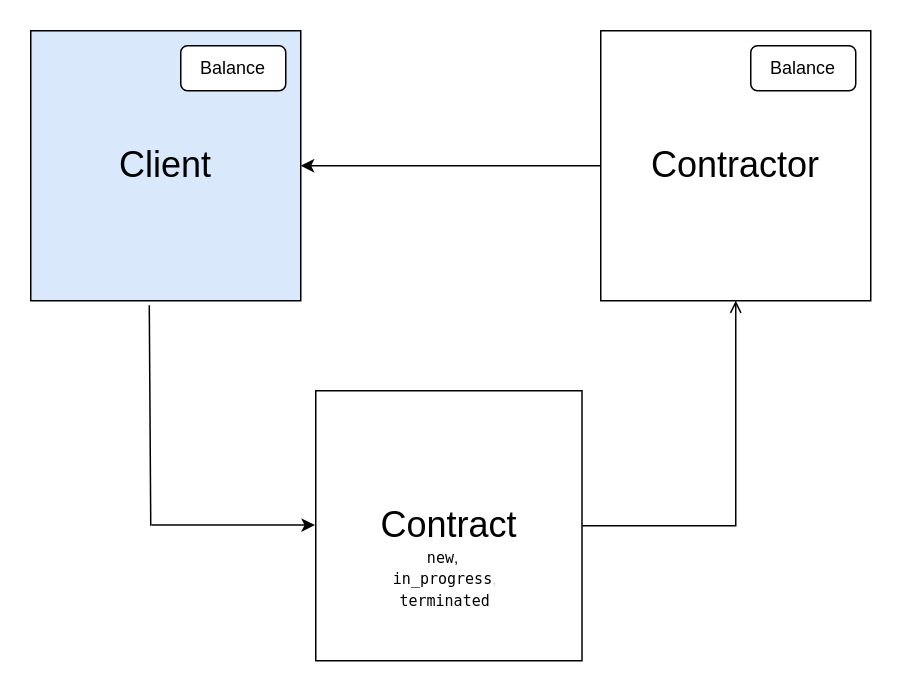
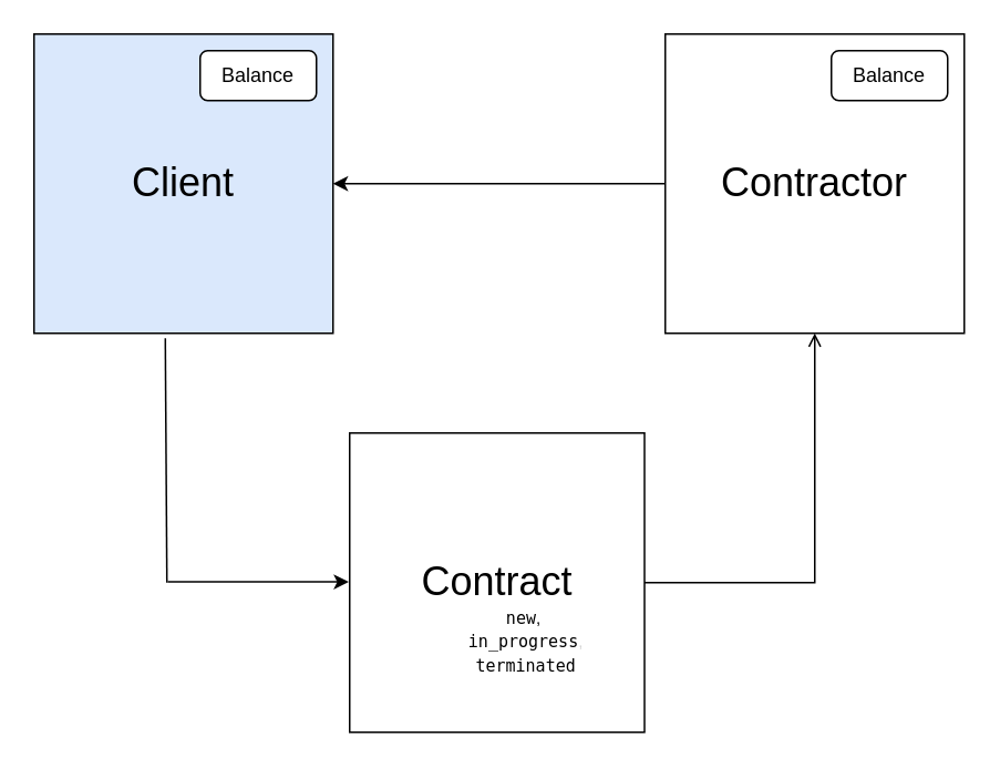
- <mxCell id="9" value="&lt;font style=&quot;font-size: 10px;&quot;&gt;&lt;code style=&quot;color: var(--vscode-textPreformat-foreground); line-height: 1.357em; text-align: start;&quot;&gt;new&lt;/code&gt;,&lt;br&gt;&amp;nbsp;&lt;code style=&quot;color: var(--vscode-textPreformat-foreground); line-height: 1.357em; text-align: start;&quot;&gt;in_progress&lt;/code&gt;&lt;span style=&quot;color: rgb(212, 212, 212); text-align: start;&quot;&gt;,&lt;br&gt;&amp;nbsp;&lt;/span&gt;&lt;code style=&quot;color: var(--vscode-textPreformat-foreground); line-height: 1.357em; text-align: start;&quot;&gt;terminated&lt;/code&gt;&lt;/font&gt;" style="text;html=1;strokeColor=none;fillColor=none;align=center;verticalAlign=middle;whiteSpace=wrap;rounded=0;" vertex="1" parent="1"><mxGeometry x="265" y="370" width="60" height="30" as="geometry" /></mxCell>
+ <mxCell id="9" value="&lt;font style=&quot;font-size: 10px;&quot;&gt;&lt;code style=&quot;color: var(--vscode-textPreformat-foreground); line-height: 1.357em; text-align: start;&quot;&gt;new&lt;/code&gt;,&lt;br&gt;&amp;nbsp;&lt;code style=&quot;color: var(--vscode-textPreformat-foreground); line-height: 1.357em; text-align: start;&quot;&gt;in_progress&lt;/code&gt;&lt;span style=&quot;color: rgb(212, 212, 212); text-align: start;&quot;&gt;,&lt;br&gt;&amp;nbsp;&lt;/span&gt;&lt;code style=&quot;color: var(--vscode-textPreformat-foreground); line-height: 1.357em; text-align: start;&quot;&gt;terminated&lt;/code&gt;&lt;/font&gt;" style="text;html=1;strokeColor=none;fillColor=none;align=center;verticalAlign=middle;whiteSpace=wrap;rounded=0;" vertex="1" parent="1"><mxGeometry x="285" y="370" width="60" height="30" as="geometry" /></mxCell>
